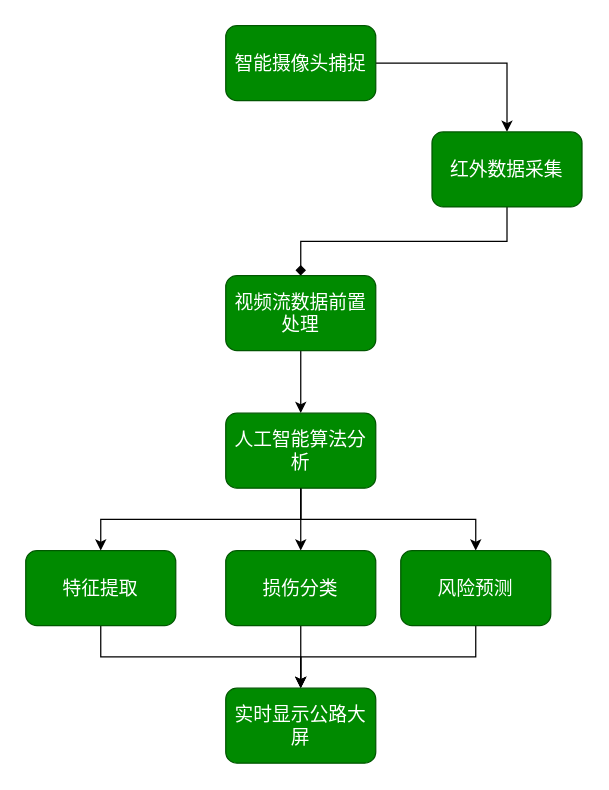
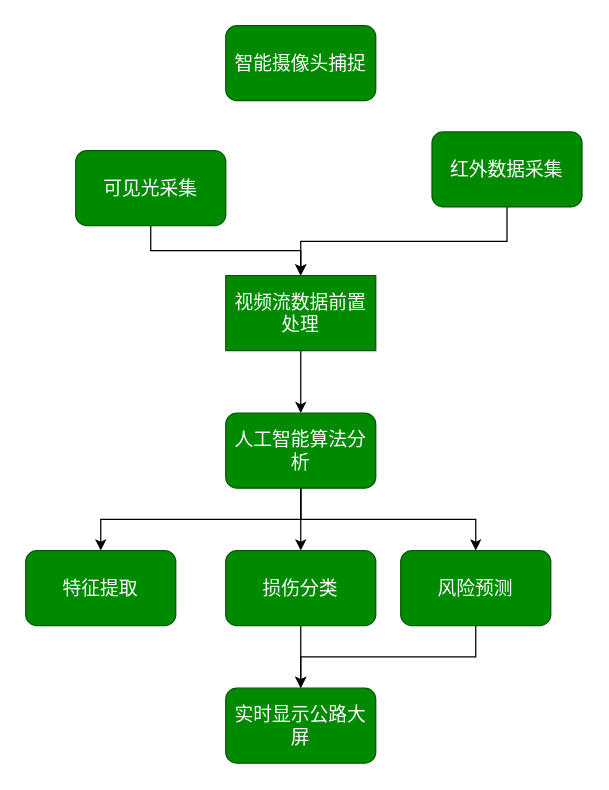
- <mxCell id="2" style="edgeStyle=orthogonalEdgeStyle;rounded=0;orthogonalLoop=1;jettySize=auto;html=1;entryX=0.5;entryY=0;entryDx=0;entryDy=0;" edge="1" parent="1" source="3" target="5"><mxGeometry relative="1" as="geometry" /></mxCell>
+ <mxCell id="7" value="&lt;font face=&quot;Times New Roman&quot; style=&quot;font-size: 15px;&quot;&gt;可见光采集&lt;/font&gt;" style="rounded=1;whiteSpace=wrap;html=1;fillColor=#008a00;strokeColor=#005700;fontColor=#ffffff;" vertex="1" parent="1"><mxGeometry x="60" y="120" width="120" height="60" as="geometry" /></mxCell>
- <mxCell id="4" style="edgeStyle=orthogonalEdgeStyle;rounded=0;orthogonalLoop=1;jettySize=auto;html=1;exitX=0.5;exitY=1;exitDx=0;exitDy=0;entryX=0.5;entryY=0;entryDx=0;entryDy=0;endArrow=diamond;" edge="1" parent="1" source="5" target="9"><mxGeometry relative="1" as="geometry" /></mxCell>
+ <mxCell id="4" style="edgeStyle=orthogonalEdgeStyle;rounded=0;orthogonalLoop=1;jettySize=auto;html=1;exitX=0.5;exitY=1;exitDx=0;exitDy=0;entryX=0.5;entryY=0;entryDx=0;entryDy=0;" edge="1" parent="1" source="5" target="9"><mxGeometry relative="1" as="geometry" /></mxCell>
+ <mxCell id="6" style="edgeStyle=orthogonalEdgeStyle;rounded=0;orthogonalLoop=1;jettySize=auto;html=1;entryX=0.5;entryY=0;entryDx=0;entryDy=0;" edge="1" parent="1" source="7" target="9"><mxGeometry relative="1" as="geometry" /></mxCell>
- <mxCell id="9" value="&lt;font face=&quot;Times New Roman&quot; style=&quot;font-size: 15px;&quot;&gt;视频流数据前置处理&lt;/font&gt;" style="rounded=1;whiteSpace=wrap;html=1;fillColor=#008a00;strokeColor=#005700;fontColor=#ffffff;" vertex="1" parent="1"><mxGeometry x="180" y="220" width="120" height="60" as="geometry" /></mxCell>
+ <mxCell id="9" value="&lt;font face=&quot;Times New Roman&quot; style=&quot;font-size: 15px;&quot;&gt;视频流数据前置处理&lt;/font&gt;" style="whiteSpace=wrap;html=1;fillColor=#008a00;strokeColor=#005700;fontColor=#ffffff;rounded=0;" vertex="1" parent="1"><mxGeometry x="180" y="220" width="120" height="60" as="geometry" /></mxCell>
- <mxCell id="15" style="edgeStyle=orthogonalEdgeStyle;rounded=0;orthogonalLoop=1;jettySize=auto;html=1;exitX=0.5;exitY=1;exitDx=0;exitDy=0;entryX=0.5;entryY=0;entryDx=0;entryDy=0;" edge="1" parent="1" source="16" target="20"><mxGeometry relative="1" as="geometry" /></mxCell>
